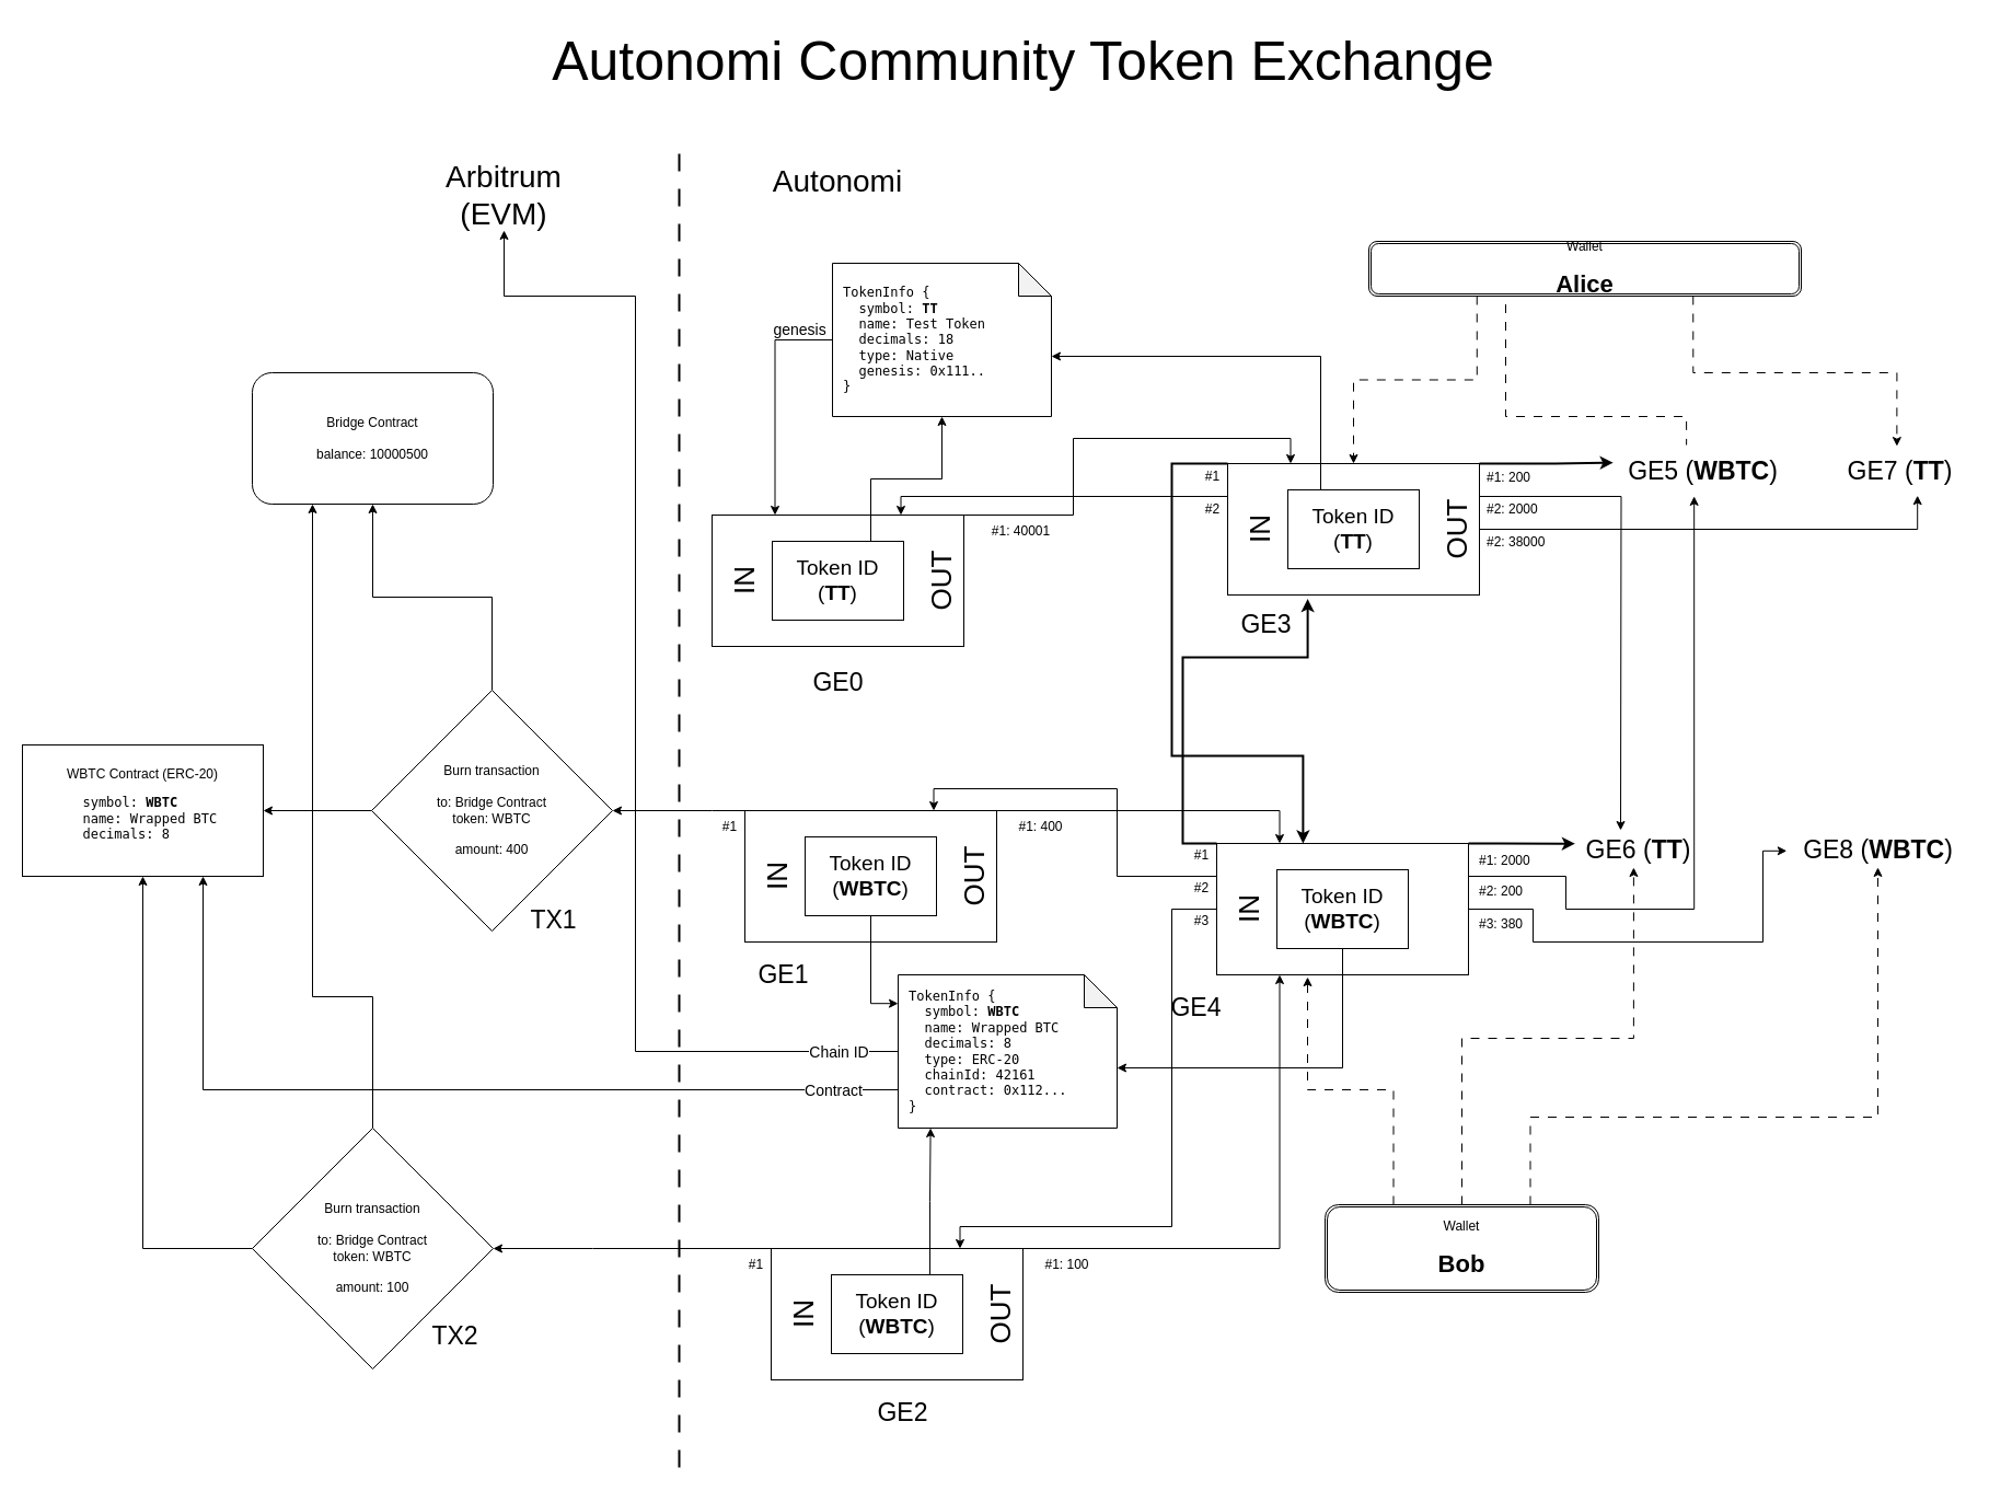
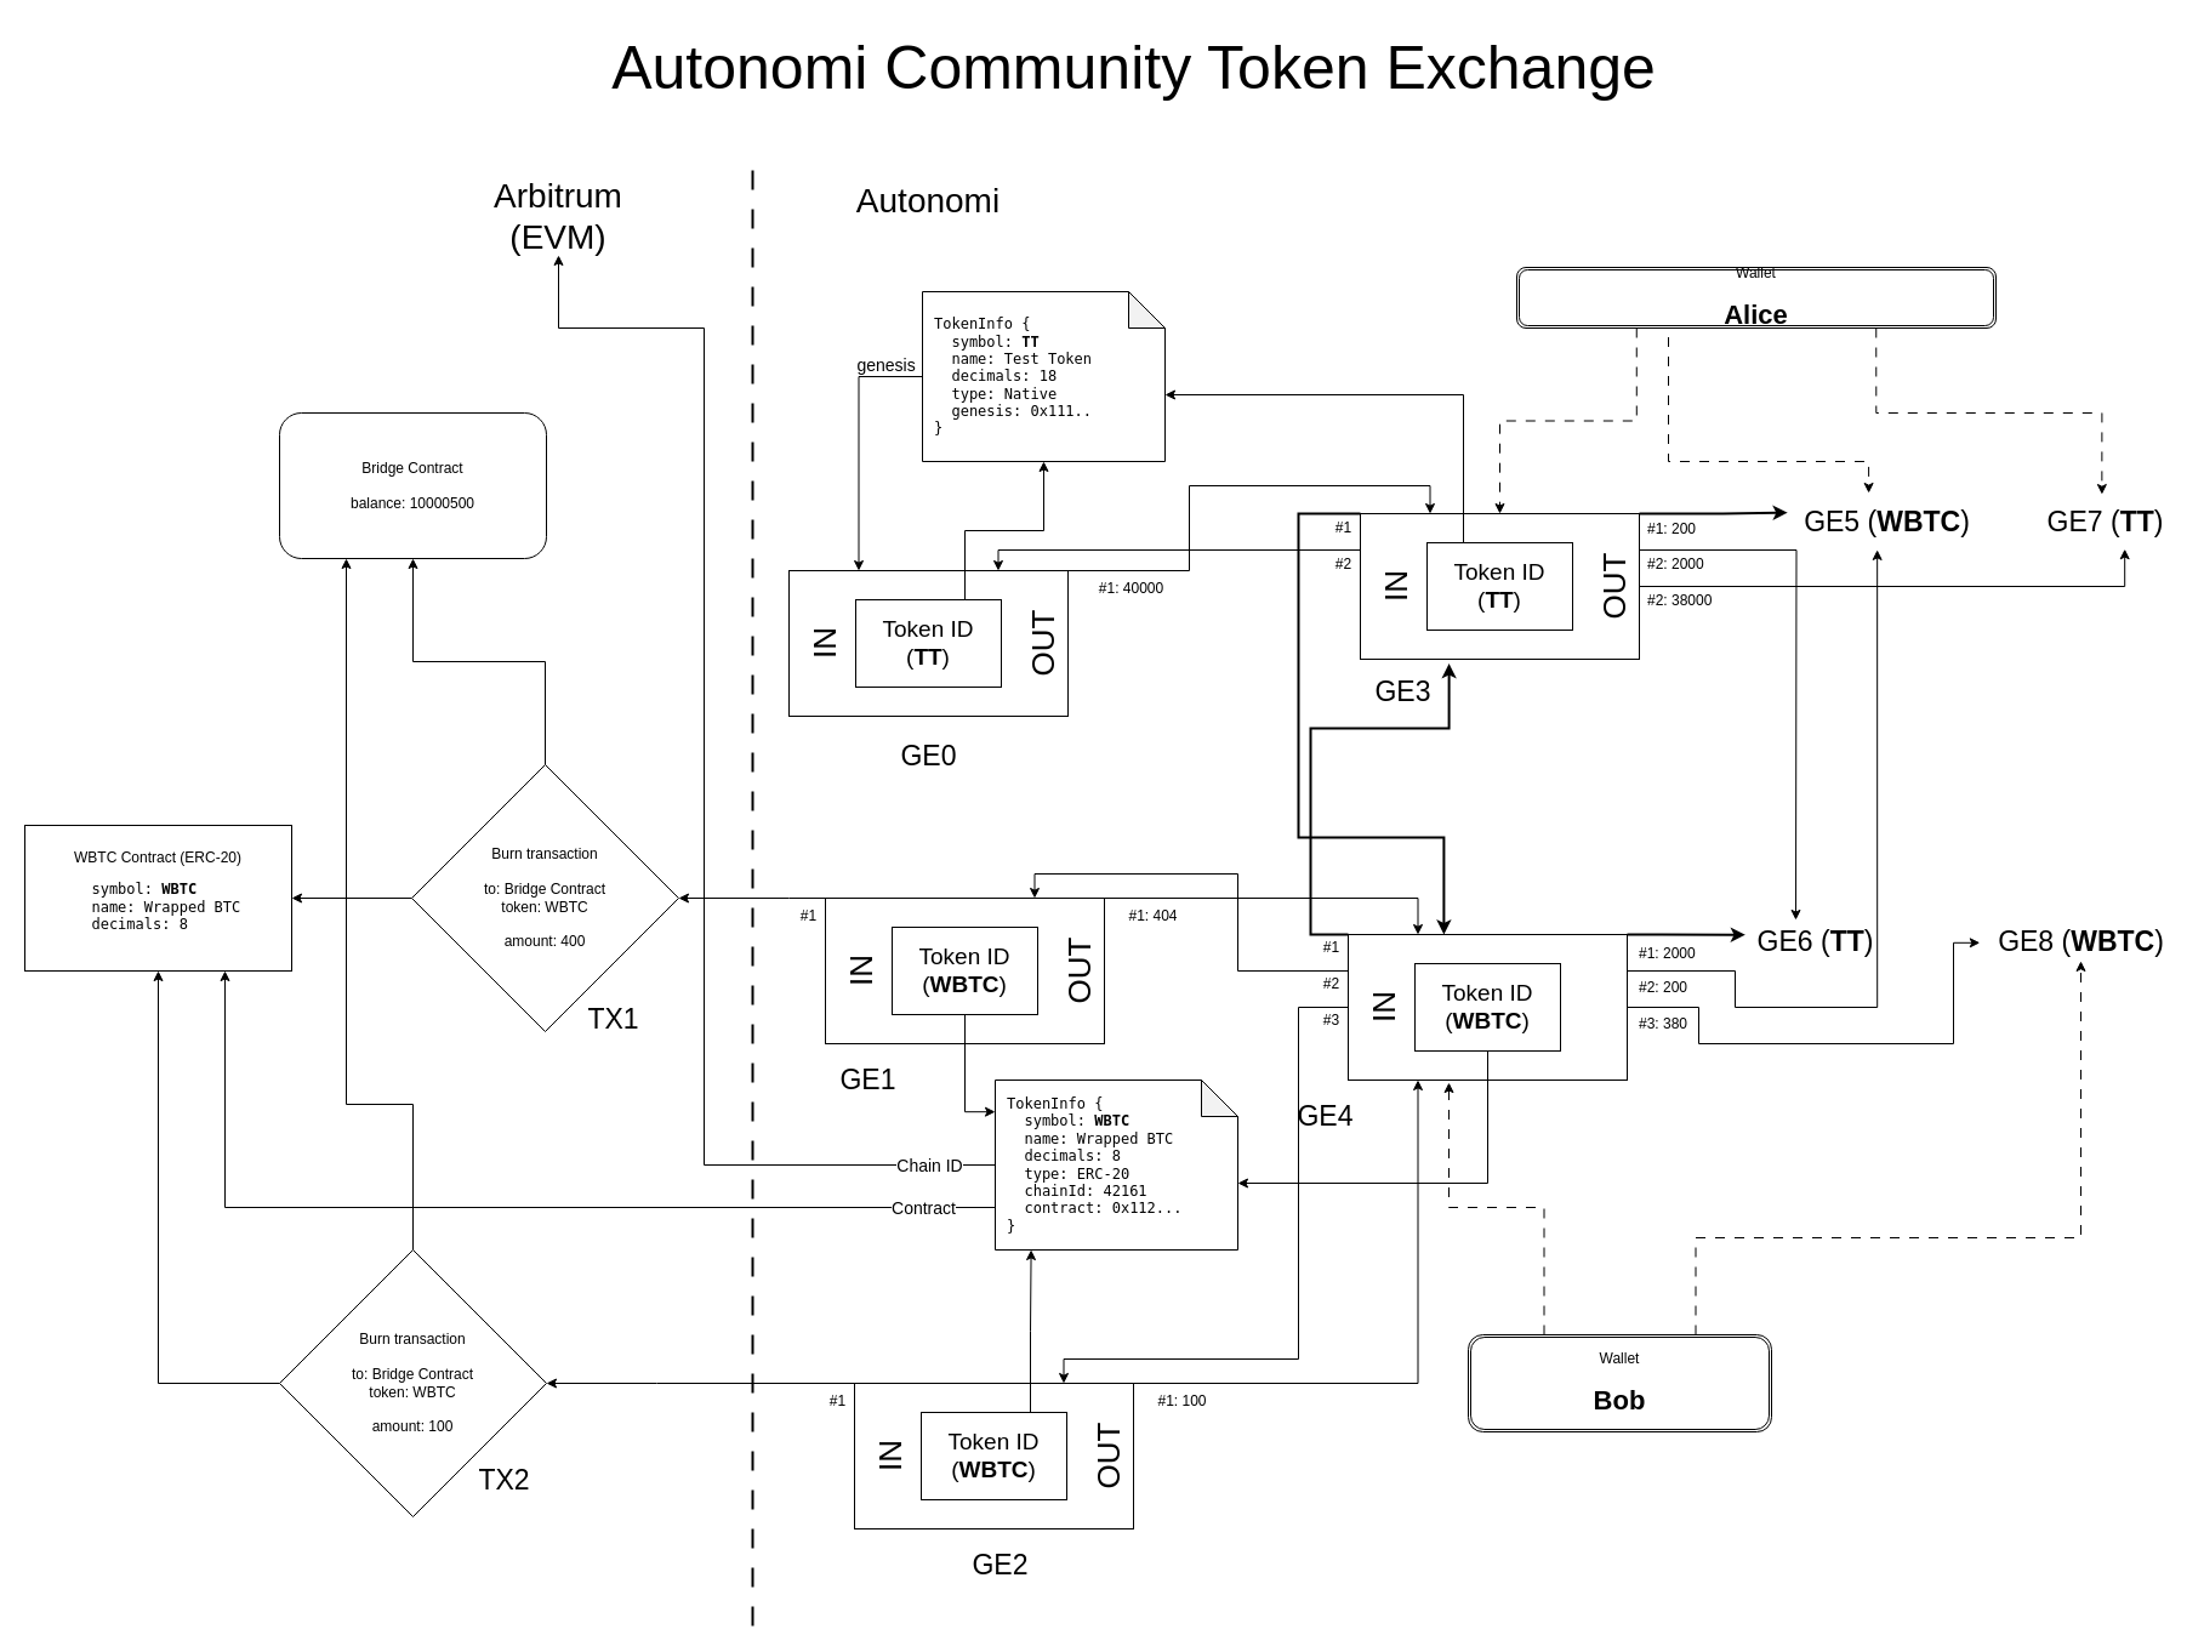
- <mxCell id="86" style="edgeStyle=orthogonalEdgeStyle;rounded=0;orthogonalLoop=1;jettySize=auto;html=1;exitX=0.5;exitY=1;exitDx=0;exitDy=0;entryX=0.407;entryY=-0.1;entryDx=0;entryDy=0;entryPerimeter=0;dashed=1;dashPattern=8 8;endArrow=none;" edge="1" parent="1" source="52" target="84"><mxGeometry relative="1" as="geometry"><Array as="points"><mxPoint x="1375" y="380" /><mxPoint x="1540" y="380" /></Array></mxGeometry></mxCell>
+ <mxCell id="86" style="edgeStyle=orthogonalEdgeStyle;rounded=0;orthogonalLoop=1;jettySize=auto;html=1;exitX=0.5;exitY=1;exitDx=0;exitDy=0;entryX=0.407;entryY=-0.1;entryDx=0;entryDy=0;entryPerimeter=0;dashed=1;dashPattern=8 8;" edge="1" parent="1" source="52" target="84"><mxGeometry relative="1" as="geometry"><Array as="points"><mxPoint x="1375" y="380" /><mxPoint x="1540" y="380" /></Array></mxGeometry></mxCell>
- <mxCell id="38" value="#1: 40001" style="text;html=1;align=center;verticalAlign=middle;resizable=0;points=[];autosize=1;strokeColor=none;fillColor=none;" parent="1" vertex="1"><mxGeometry x="892" y="470" width="80" height="30" as="geometry" /></mxCell>
+ <mxCell id="38" value="#1: 40000" style="text;html=1;align=center;verticalAlign=middle;resizable=0;points=[];autosize=1;strokeColor=none;fillColor=none;" parent="1" vertex="1"><mxGeometry x="892" y="470" width="80" height="30" as="geometry" /></mxCell>
- <mxCell id="37" value="#1: 400" style="text;html=1;align=center;verticalAlign=middle;resizable=0;points=[];autosize=1;strokeColor=none;fillColor=none;" parent="1" vertex="1"><mxGeometry x="920" y="740" width="60" height="30" as="geometry" /></mxCell>
+ <mxCell id="37" value="#1: 404" style="text;html=1;align=center;verticalAlign=middle;resizable=0;points=[];autosize=1;strokeColor=none;fillColor=none;" parent="1" vertex="1"><mxGeometry x="920" y="740" width="60" height="30" as="geometry" /></mxCell>
- <mxCell id="91" style="edgeStyle=orthogonalEdgeStyle;rounded=0;orthogonalLoop=1;jettySize=auto;html=1;exitX=0.5;exitY=0;exitDx=0;exitDy=0;entryX=0.466;entryY=0.9;entryDx=0;entryDy=0;entryPerimeter=0;dashed=1;dashPattern=8 8;" edge="1" parent="1" source="53" target="85"><mxGeometry relative="1" as="geometry" /></mxCell>
